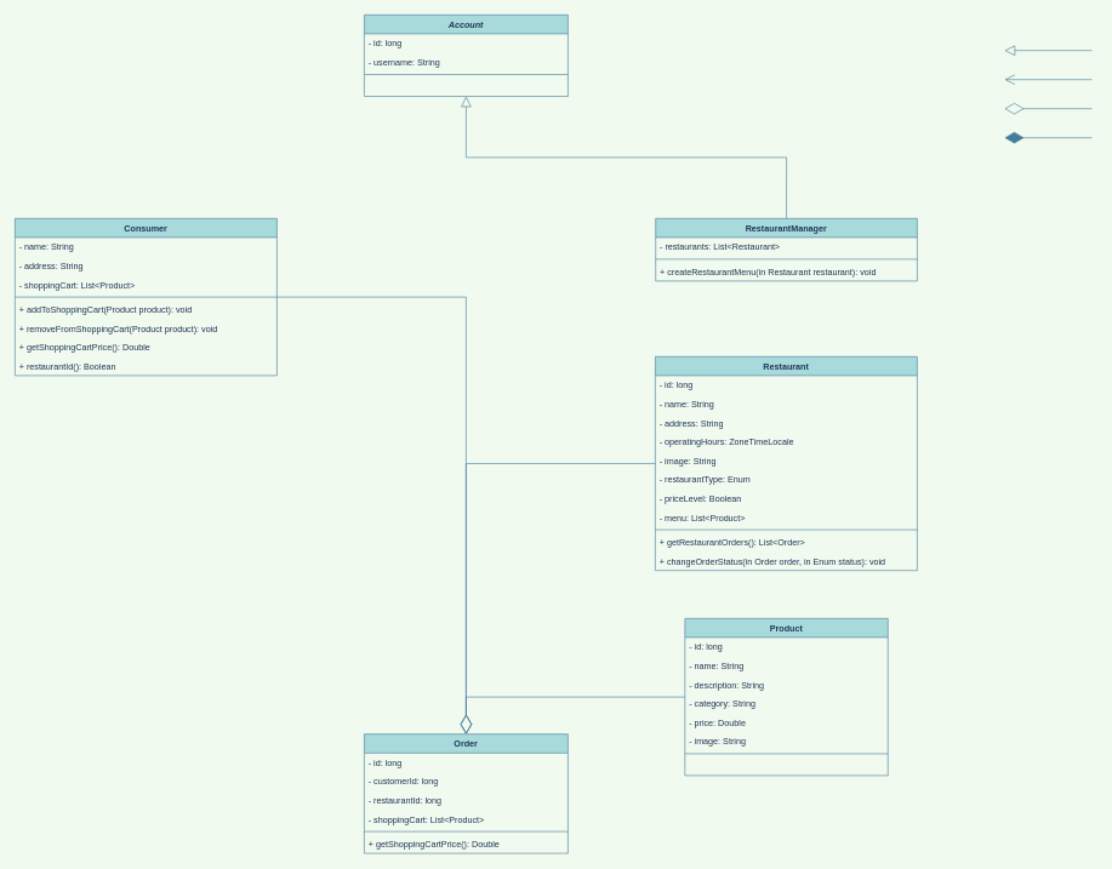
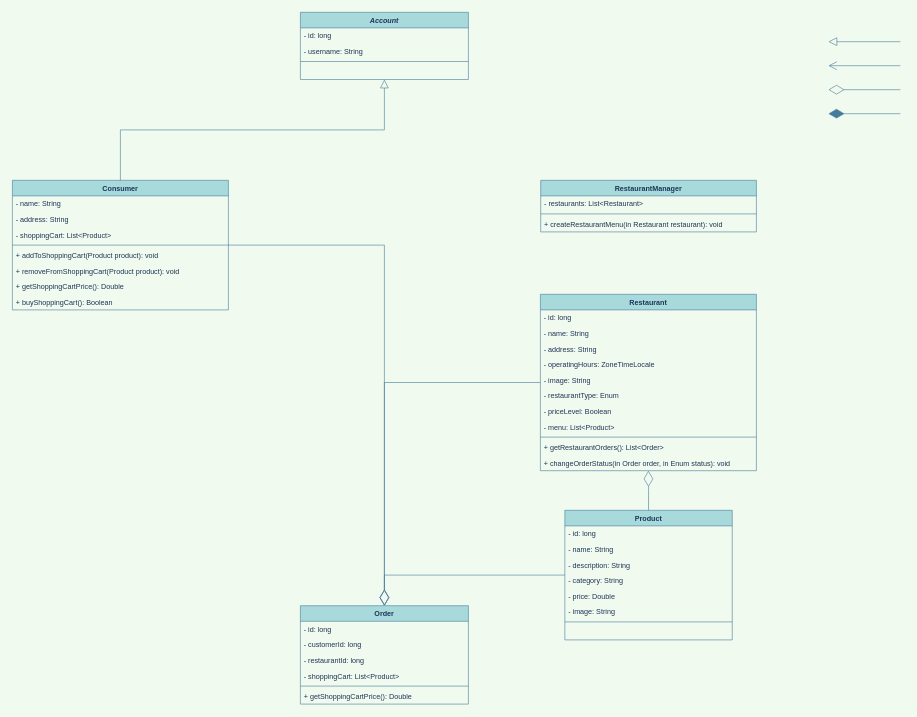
+ <mxCell id="53" value="" style="endArrow=block;endFill=0;endSize=12;html=1;rounded=0;edgeStyle=orthogonalEdgeStyle;strokeColor=#457B9D;fontColor=#1D3557;exitX=0.5;exitY=0;exitDx=0;exitDy=0;labelBackgroundColor=#F1FAEE;" edge="1" parent="1" source="8" target="3"><mxGeometry width="160" relative="1" as="geometry"><mxPoint x="560" y="290" as="sourcePoint" /><mxPoint x="440" y="290" as="targetPoint" /></mxGeometry></mxCell>
- <mxCell id="52" value="" style="endArrow=block;endFill=0;endSize=12;html=1;rounded=0;edgeStyle=orthogonalEdgeStyle;strokeColor=#457B9D;fontColor=#1D3557;exitX=0.5;exitY=0;exitDx=0;exitDy=0;labelBackgroundColor=#F1FAEE;" edge="1" parent="1" source="17" target="3"><mxGeometry width="160" relative="1" as="geometry"><mxPoint x="750" y="250" as="sourcePoint" /><mxPoint x="630" y="250" as="targetPoint" /></mxGeometry></mxCell>
- <mxCell id="16" value="+ restaurantId(): Boolean" style="text;strokeColor=none;fillColor=none;align=left;verticalAlign=top;spacingLeft=4;spacingRight=4;overflow=hidden;rotatable=0;points=[[0,0.5],[1,0.5]];portConstraint=eastwest;rounded=0;shadow=0;glass=0;labelBorderColor=none;fontColor=#1D3557;" vertex="1" parent="8"><mxGeometry y="190" width="360" height="26" as="geometry" /></mxCell>
+ <mxCell id="16" value="+ buyShoppingCart(): Boolean" style="text;strokeColor=none;fillColor=none;align=left;verticalAlign=top;spacingLeft=4;spacingRight=4;overflow=hidden;rotatable=0;points=[[0,0.5],[1,0.5]];portConstraint=eastwest;rounded=0;shadow=0;glass=0;labelBorderColor=none;fontColor=#1D3557;" vertex="1" parent="8"><mxGeometry y="190" width="360" height="26" as="geometry" /></mxCell>
+ <mxCell id="57" value="" style="endArrow=diamondThin;endFill=0;endSize=24;html=1;rounded=0;edgeStyle=orthogonalEdgeStyle;strokeColor=#457B9D;exitX=0.5;exitY=0;exitDx=0;exitDy=0;labelBackgroundColor=#F1FAEE;fontColor=#1D3557;" edge="1" parent="1" source="21" target="30"><mxGeometry width="160" relative="1" as="geometry"><mxPoint x="1100" y="664" as="sourcePoint" /><mxPoint x="960" y="650" as="targetPoint" /></mxGeometry></mxCell>
